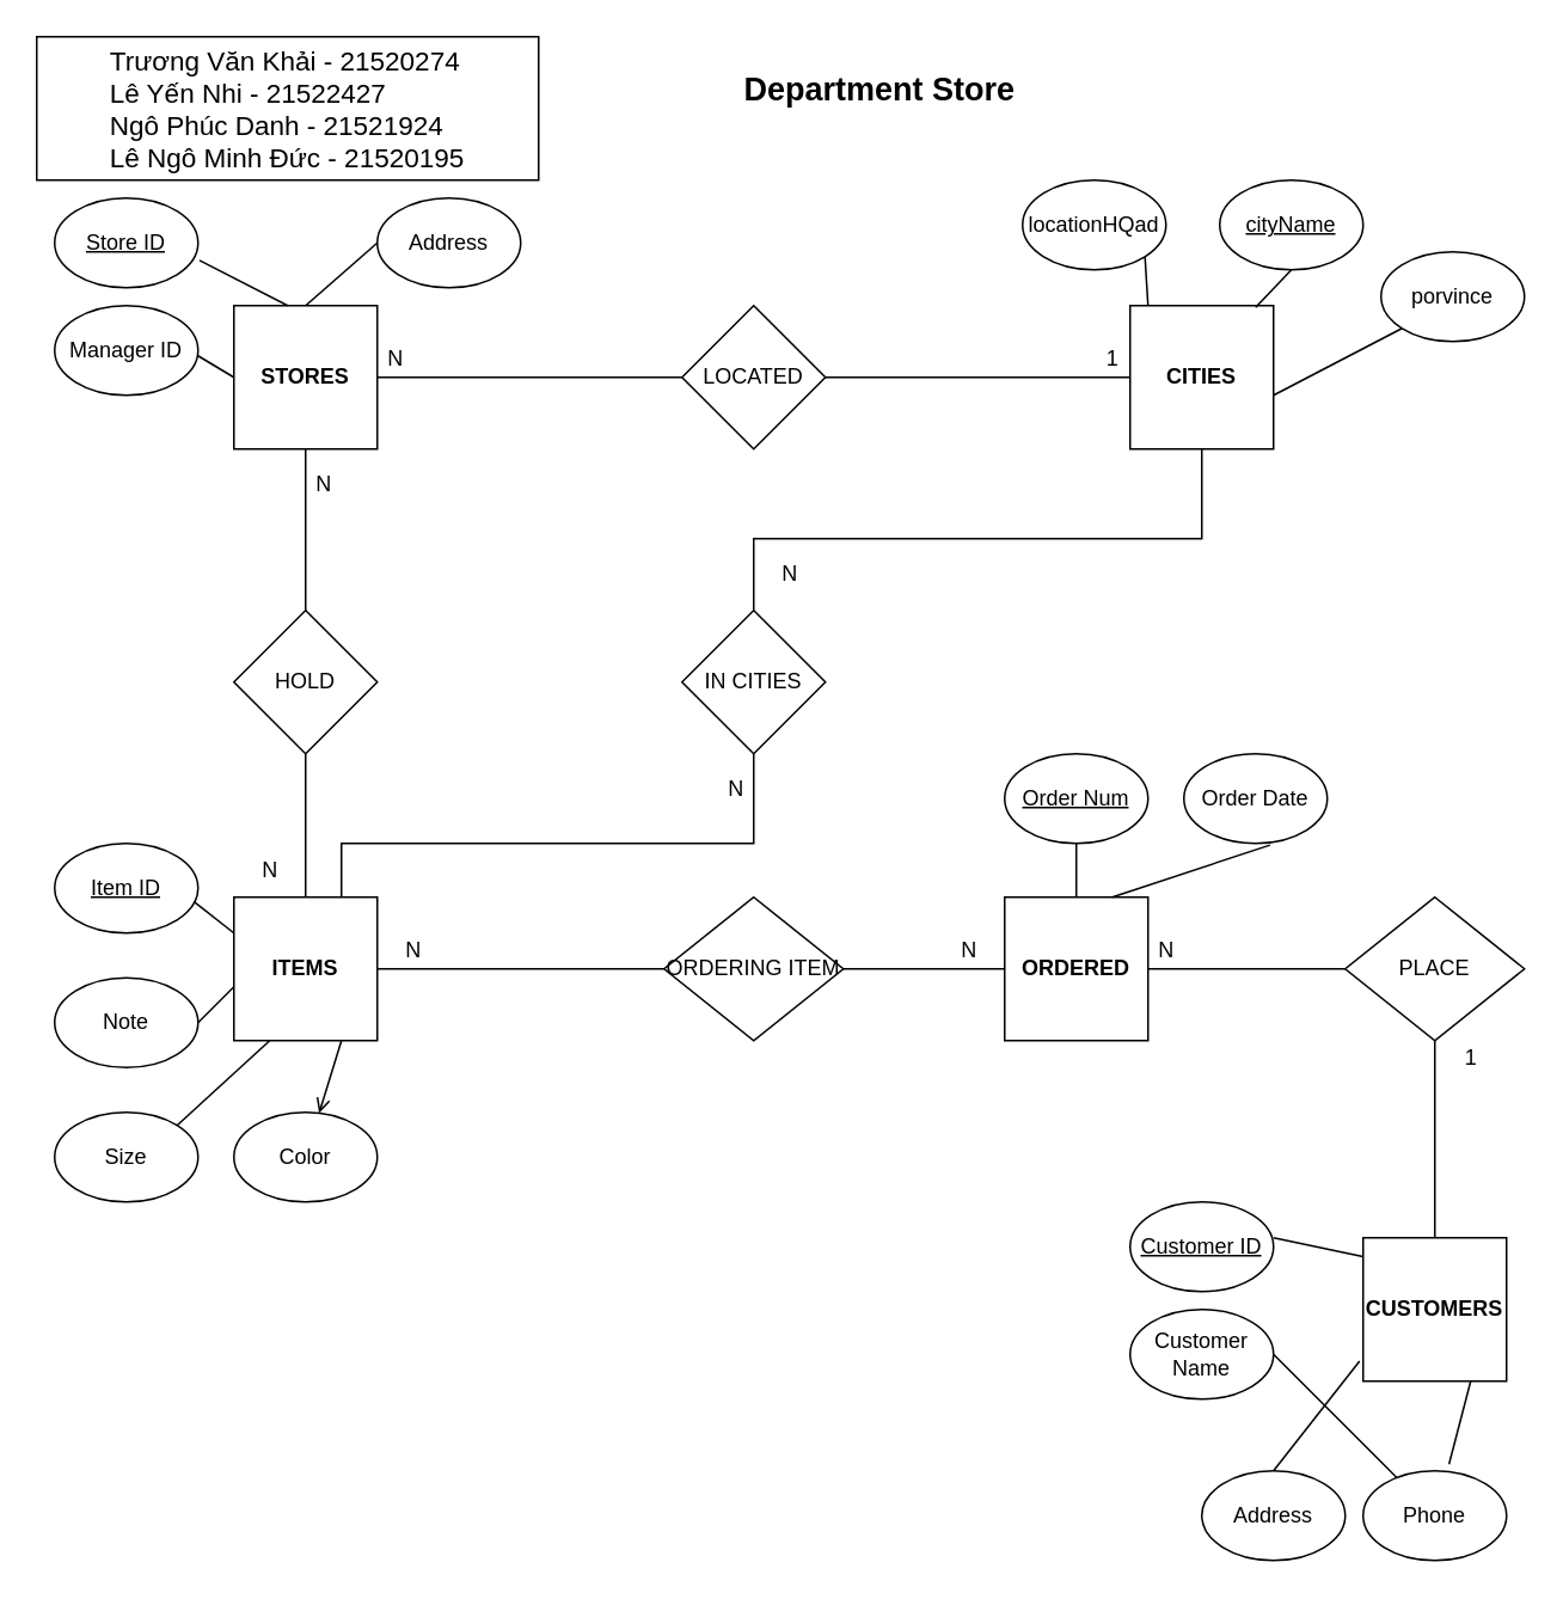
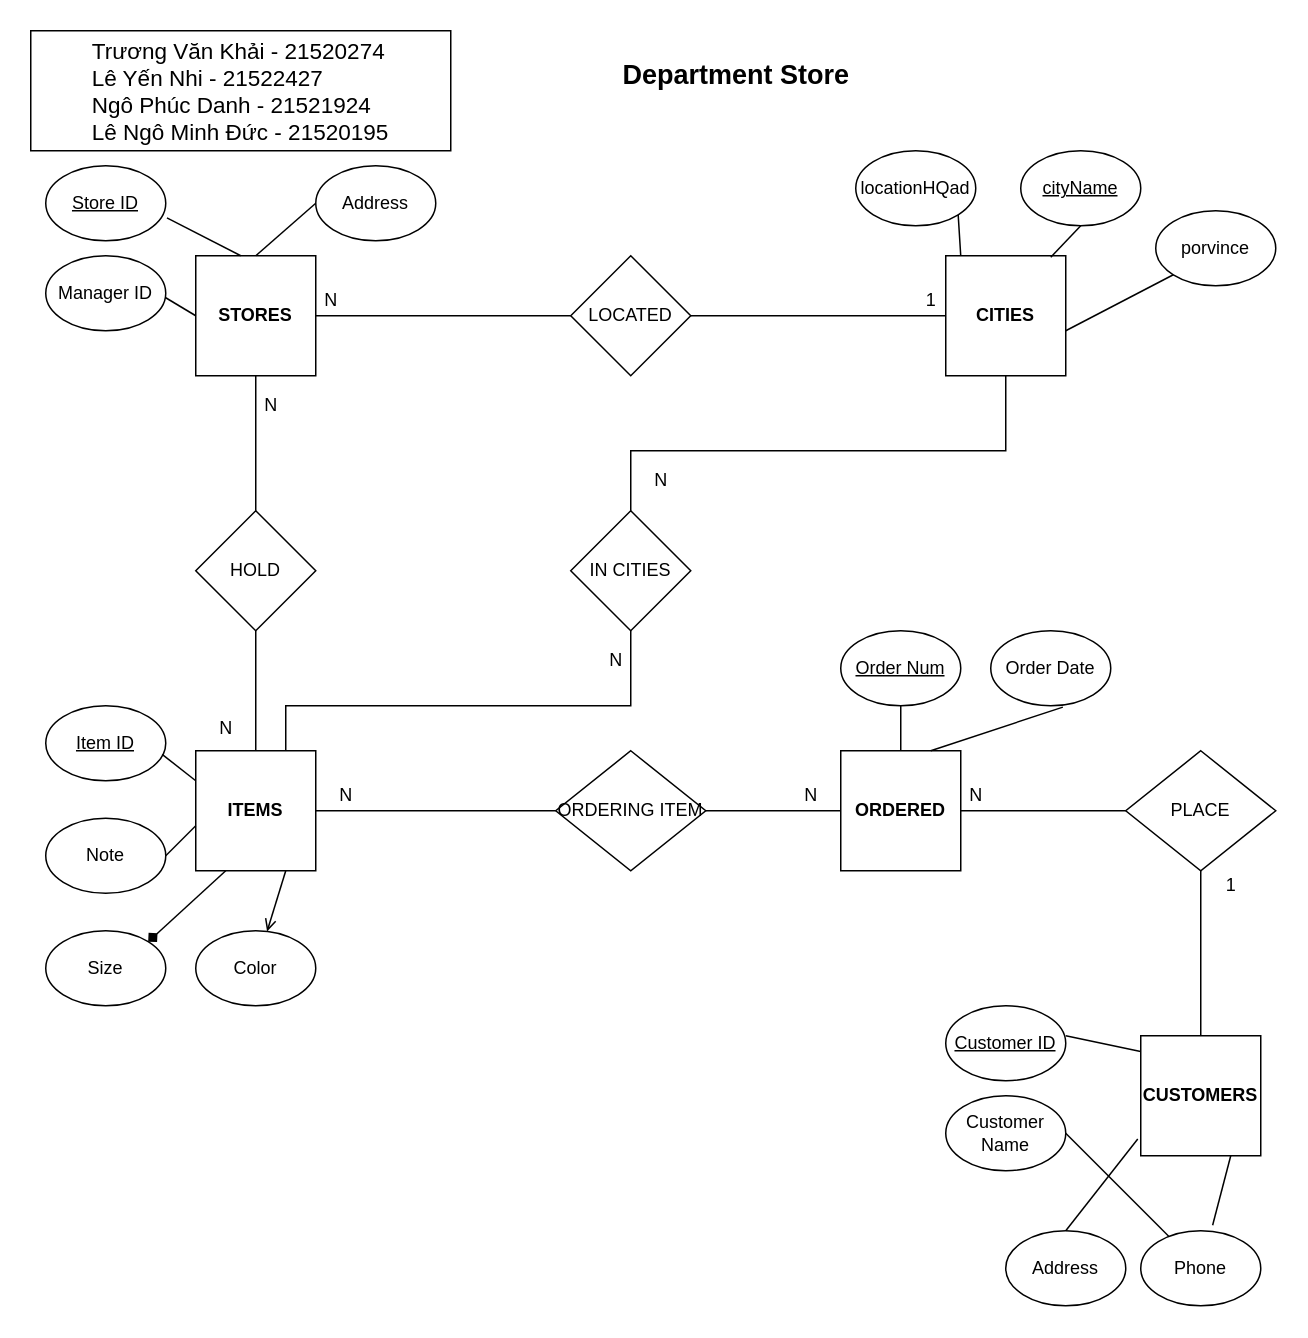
- <mxCell id="32" value="" style="endArrow=none;html=1;rounded=0;entryX=1;entryY=0;entryDx=0;entryDy=0;exitX=0.25;exitY=1;exitDx=0;exitDy=0;" parent="1" source="23" target="28" edge="1"><mxGeometry width="50" height="50" relative="1" as="geometry"><mxPoint x="140" y="560" as="sourcePoint" /><mxPoint x="120" y="580" as="targetPoint" /></mxGeometry></mxCell>
+ <mxCell id="32" value="" style="endArrow=diamond;html=1;rounded=0;entryX=1;entryY=0;entryDx=0;entryDy=0;exitX=0.25;exitY=1;exitDx=0;exitDy=0;" parent="1" source="23" target="28" edge="1"><mxGeometry width="50" height="50" relative="1" as="geometry"><mxPoint x="140" y="560" as="sourcePoint" /><mxPoint x="120" y="580" as="targetPoint" /></mxGeometry></mxCell>
